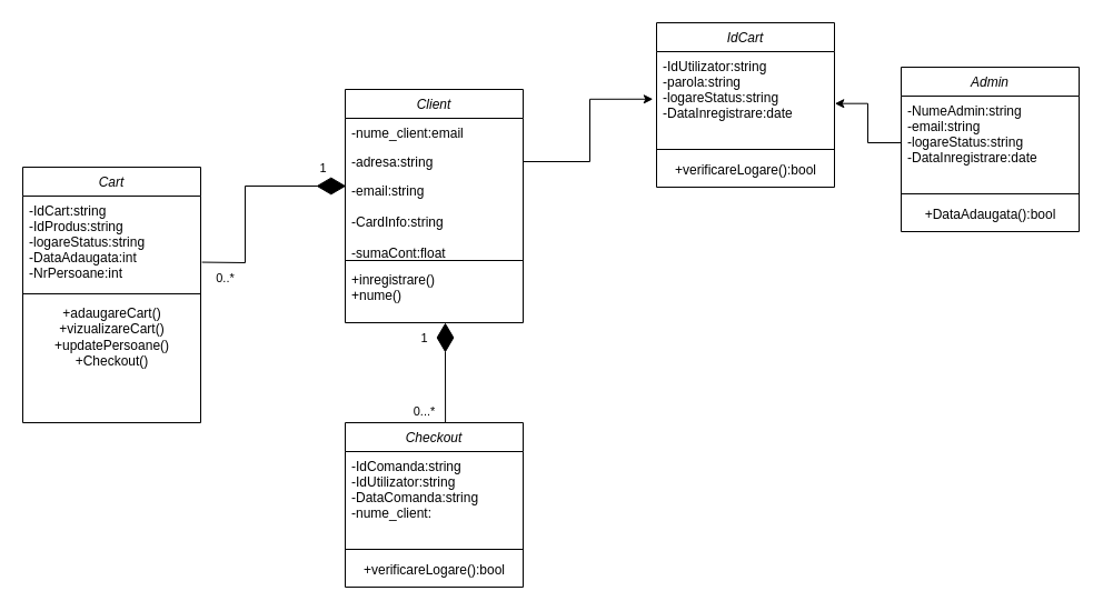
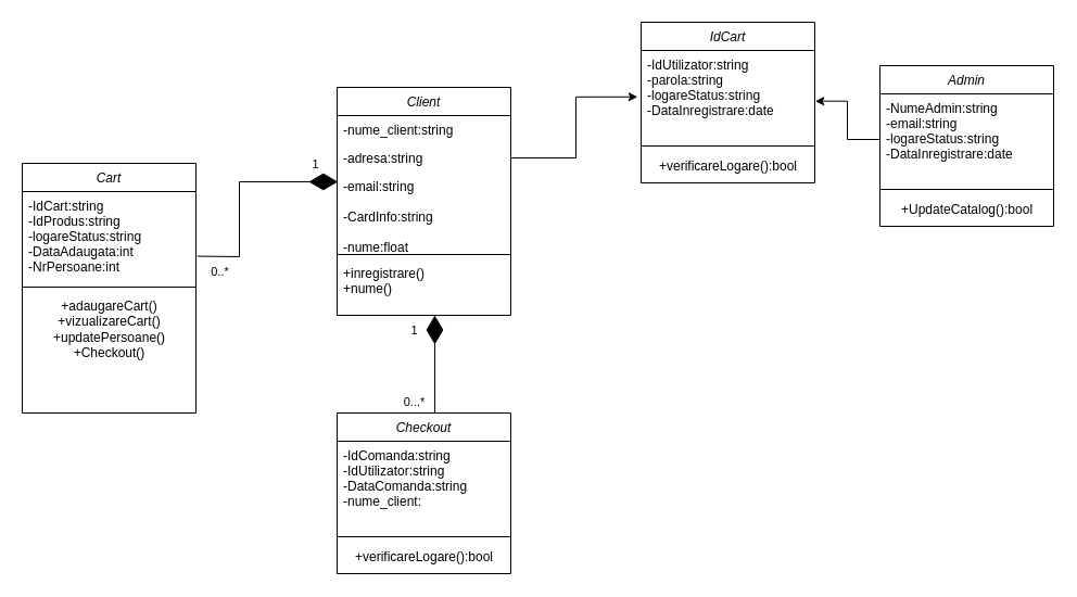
- <mxCell id="3" value="-nume_client:email" style="text;align=left;verticalAlign=top;spacingLeft=4;spacingRight=4;overflow=hidden;rotatable=0;points=[[0,0.5],[1,0.5]];portConstraint=eastwest;" parent="2" vertex="1"><mxGeometry y="26" width="160" height="26" as="geometry" /></mxCell>
+ <mxCell id="3" value="-nume_client:string" style="text;align=left;verticalAlign=top;spacingLeft=4;spacingRight=4;overflow=hidden;rotatable=0;points=[[0,0.5],[1,0.5]];portConstraint=eastwest;" parent="2" vertex="1"><mxGeometry y="26" width="160" height="26" as="geometry" /></mxCell>
- <mxCell id="5" value="-email:string&#10;&#10;-CardInfo:string&#10;&#10;-sumaCont:float" style="text;align=left;verticalAlign=top;spacingLeft=4;spacingRight=4;overflow=hidden;rotatable=0;points=[[0,0.5],[1,0.5]];portConstraint=eastwest;rounded=0;shadow=0;html=0;" parent="2" vertex="1"><mxGeometry y="78" width="160" height="72" as="geometry" /></mxCell>
+ <mxCell id="5" value="-email:string&#10;&#10;-CardInfo:string&#10;&#10;-nume:float" style="text;align=left;verticalAlign=top;spacingLeft=4;spacingRight=4;overflow=hidden;rotatable=0;points=[[0,0.5],[1,0.5]];portConstraint=eastwest;rounded=0;shadow=0;html=0;" parent="2" vertex="1"><mxGeometry y="78" width="160" height="72" as="geometry" /></mxCell>
- <mxCell id="16" value="+DataAdaugata():bool" style="text;html=1;align=center;verticalAlign=middle;resizable=0;points=[];autosize=1;strokeColor=none;fillColor=none;" vertex="1" parent="13"><mxGeometry y="118" width="160" height="30" as="geometry" /></mxCell>
+ <mxCell id="16" value="+UpdateCatalog():bool" style="text;html=1;align=center;verticalAlign=middle;resizable=0;points=[];autosize=1;strokeColor=none;fillColor=none;" vertex="1" parent="13"><mxGeometry y="118" width="160" height="30" as="geometry" /></mxCell>
